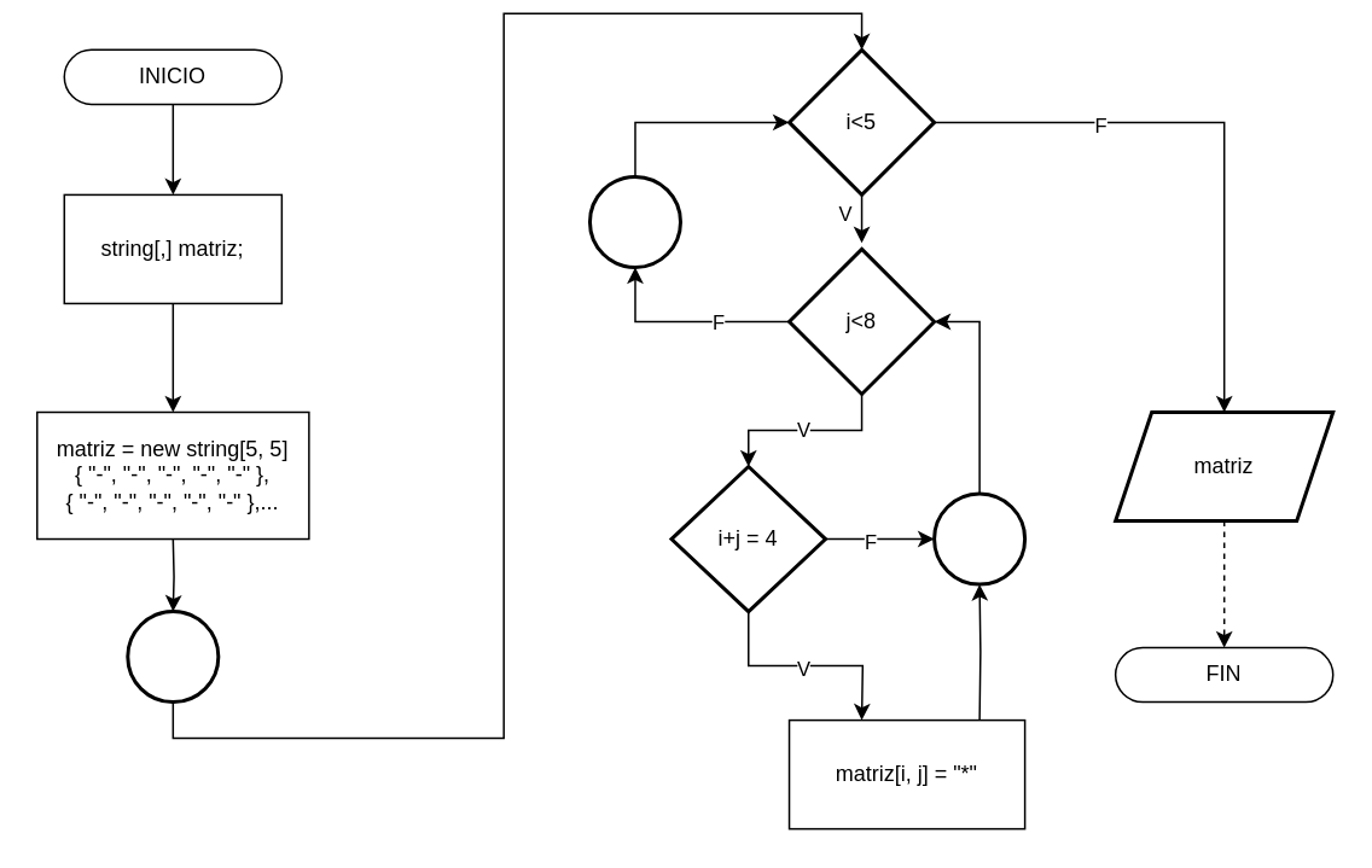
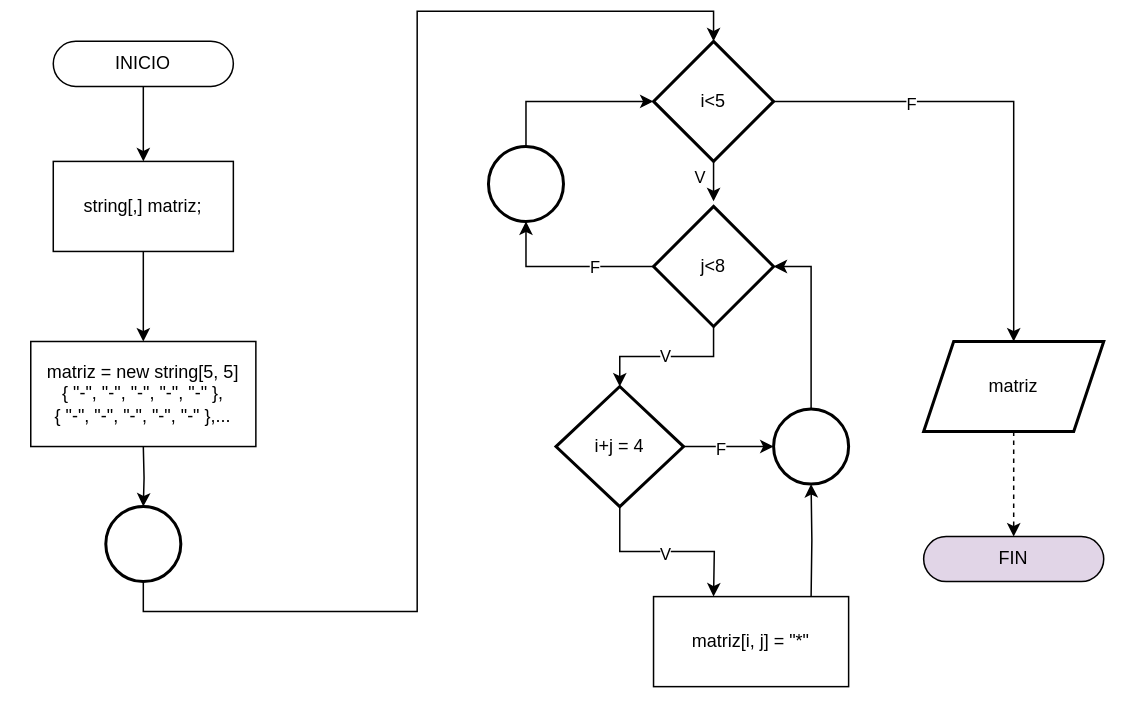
- <mxCell id="33" value="FIN" style="rounded=1;whiteSpace=wrap;html=1;arcSize=50;" vertex="1" parent="1"><mxGeometry x="615" y="350" width="120" height="30" as="geometry" /></mxCell>
+ <mxCell id="33" value="FIN" style="rounded=1;whiteSpace=wrap;html=1;arcSize=50;fillColor=#e1d5e7;" vertex="1" parent="1"><mxGeometry x="615" y="350" width="120" height="30" as="geometry" /></mxCell>
